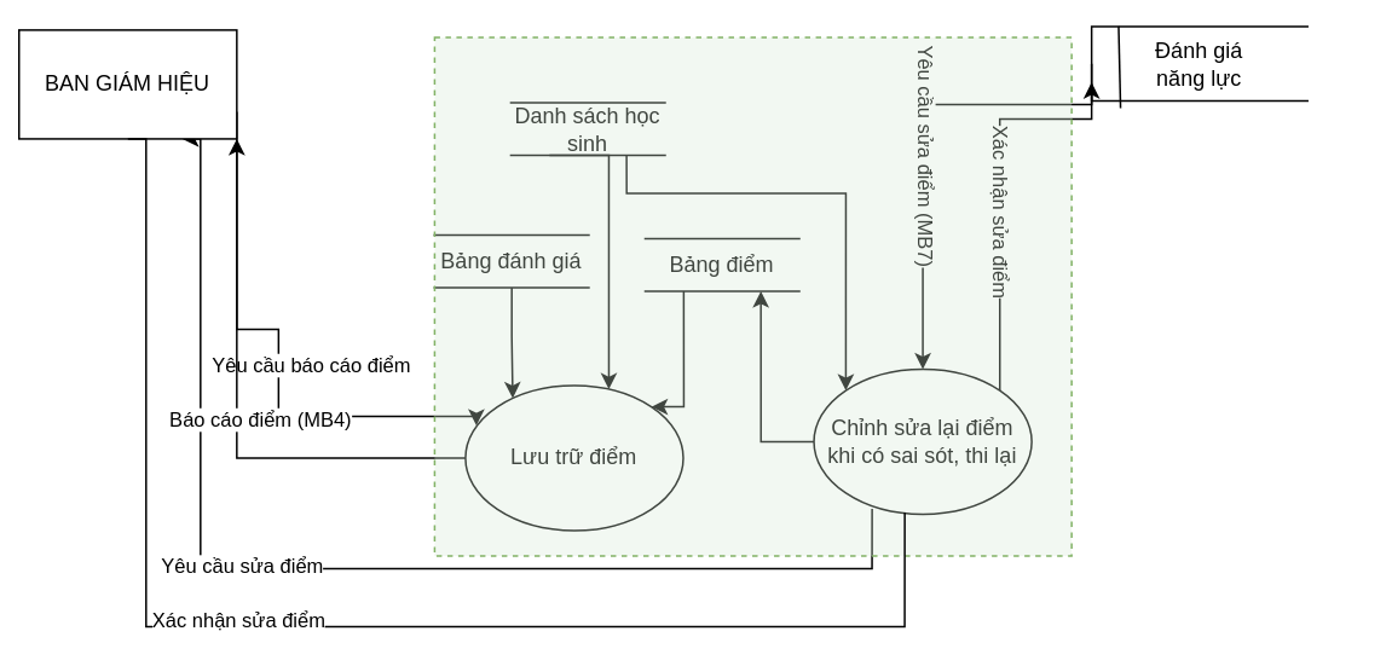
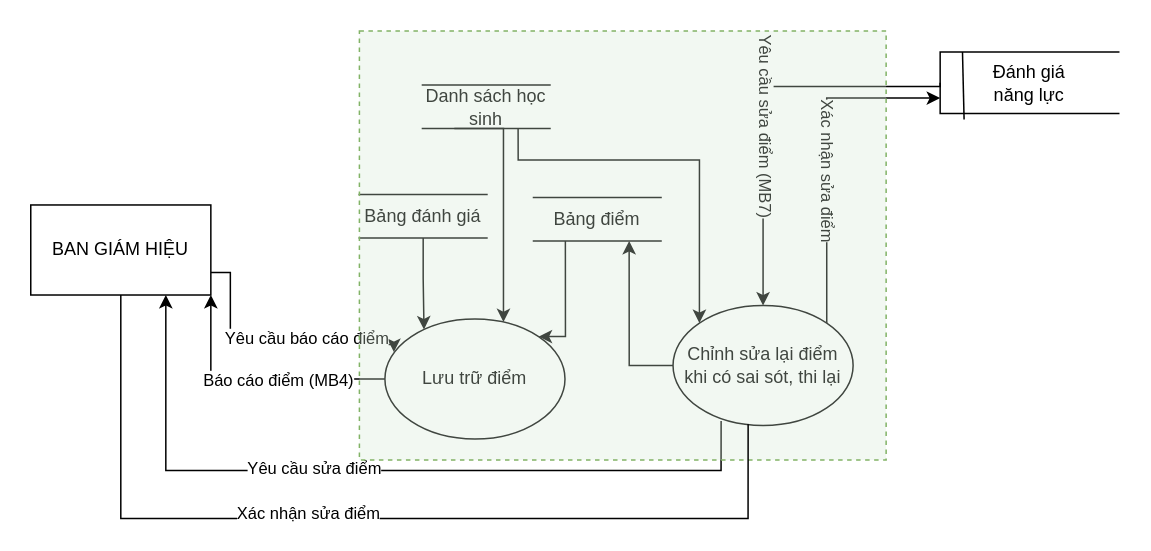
- <mxCell id="20" value="&lt;div&gt;Đánh giá &lt;br&gt;&lt;/div&gt;&lt;div&gt;năng lực&lt;/div&gt;" style="shape=partialRectangle;whiteSpace=wrap;html=1;bottom=1;right=0;left=1;top=1;fillColor=none;routingCenterX=-0.5;" parent="1" vertex="1"><mxGeometry x="601" y="14" width="119" height="41" as="geometry" /></mxCell>
+ <mxCell id="20" value="&lt;div&gt;Đánh giá &lt;br&gt;&lt;/div&gt;&lt;div&gt;năng lực&lt;/div&gt;" style="shape=partialRectangle;whiteSpace=wrap;html=1;bottom=1;right=0;left=1;top=1;fillColor=none;routingCenterX=-0.5;" parent="1" vertex="1"><mxGeometry x="626" y="34" width="119" height="41" as="geometry" /></mxCell>
- <mxCell id="6" value="BAN GIÁM HIỆU" style="rounded=0;whiteSpace=wrap;html=1;" parent="1" vertex="1"><mxGeometry x="10" y="16" width="120" height="60" as="geometry" /></mxCell>
+ <mxCell id="6" value="BAN GIÁM HIỆU" style="rounded=0;whiteSpace=wrap;html=1;" parent="1" vertex="1"><mxGeometry x="20" y="136" width="120" height="60" as="geometry" /></mxCell>
